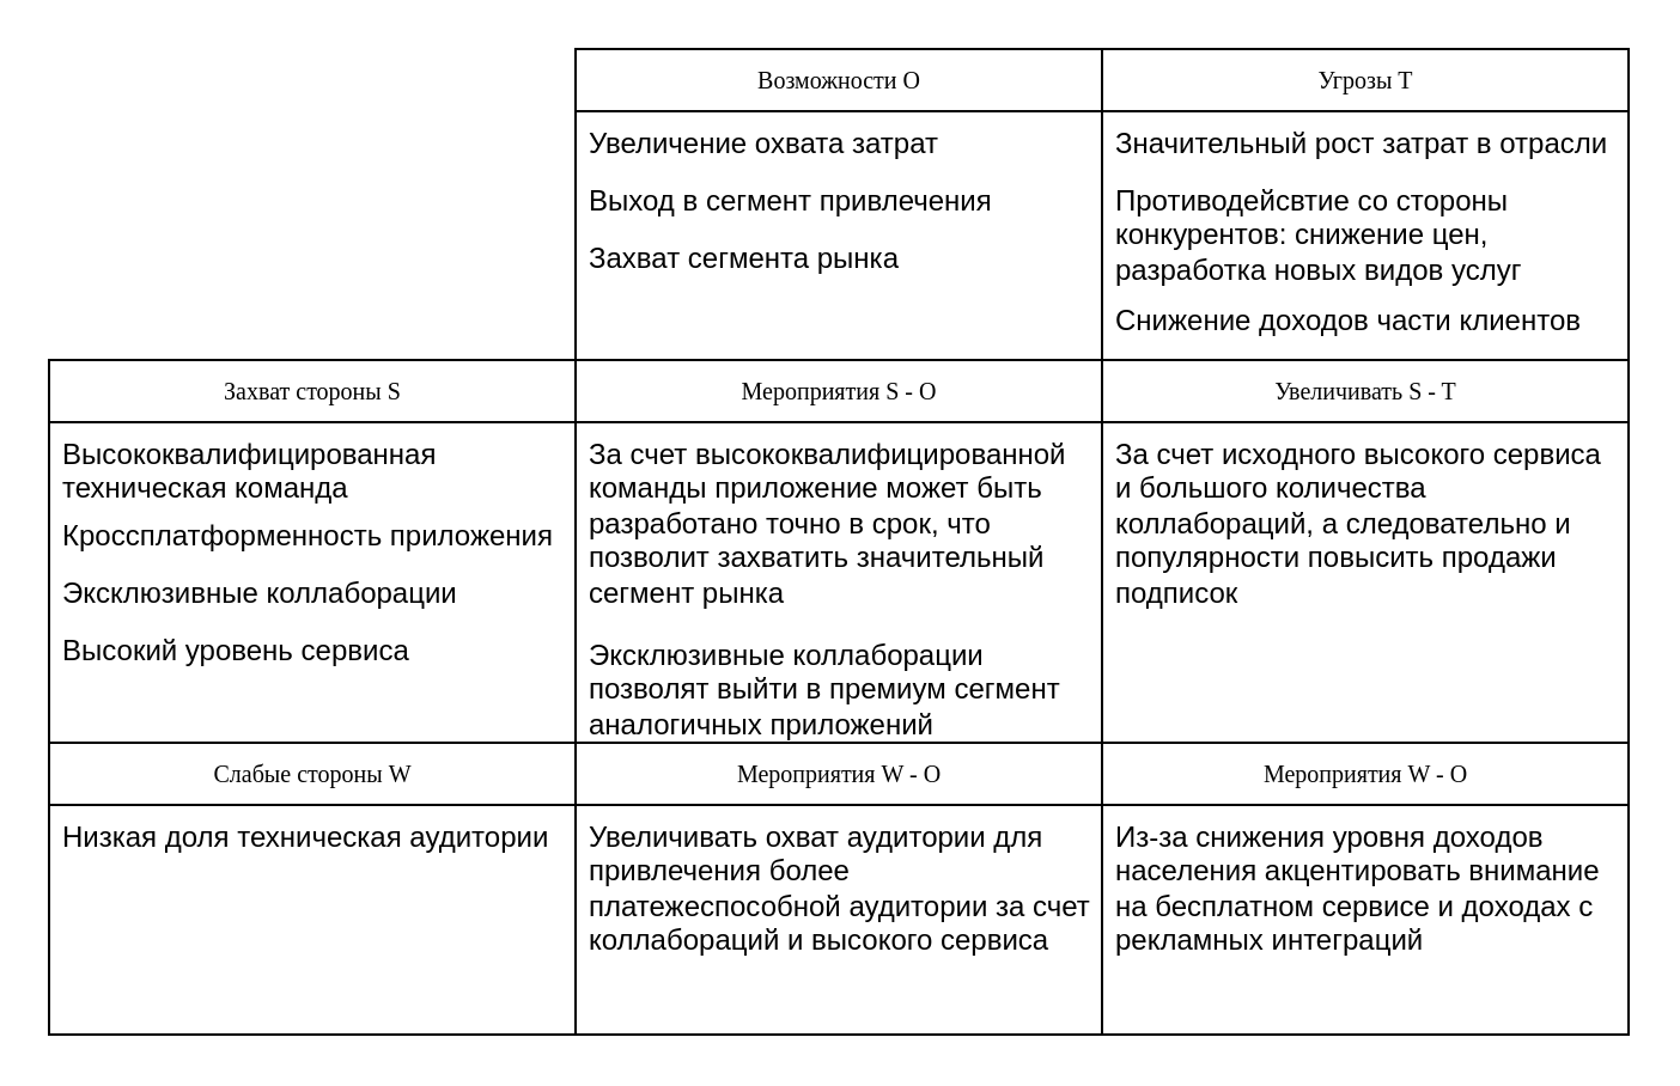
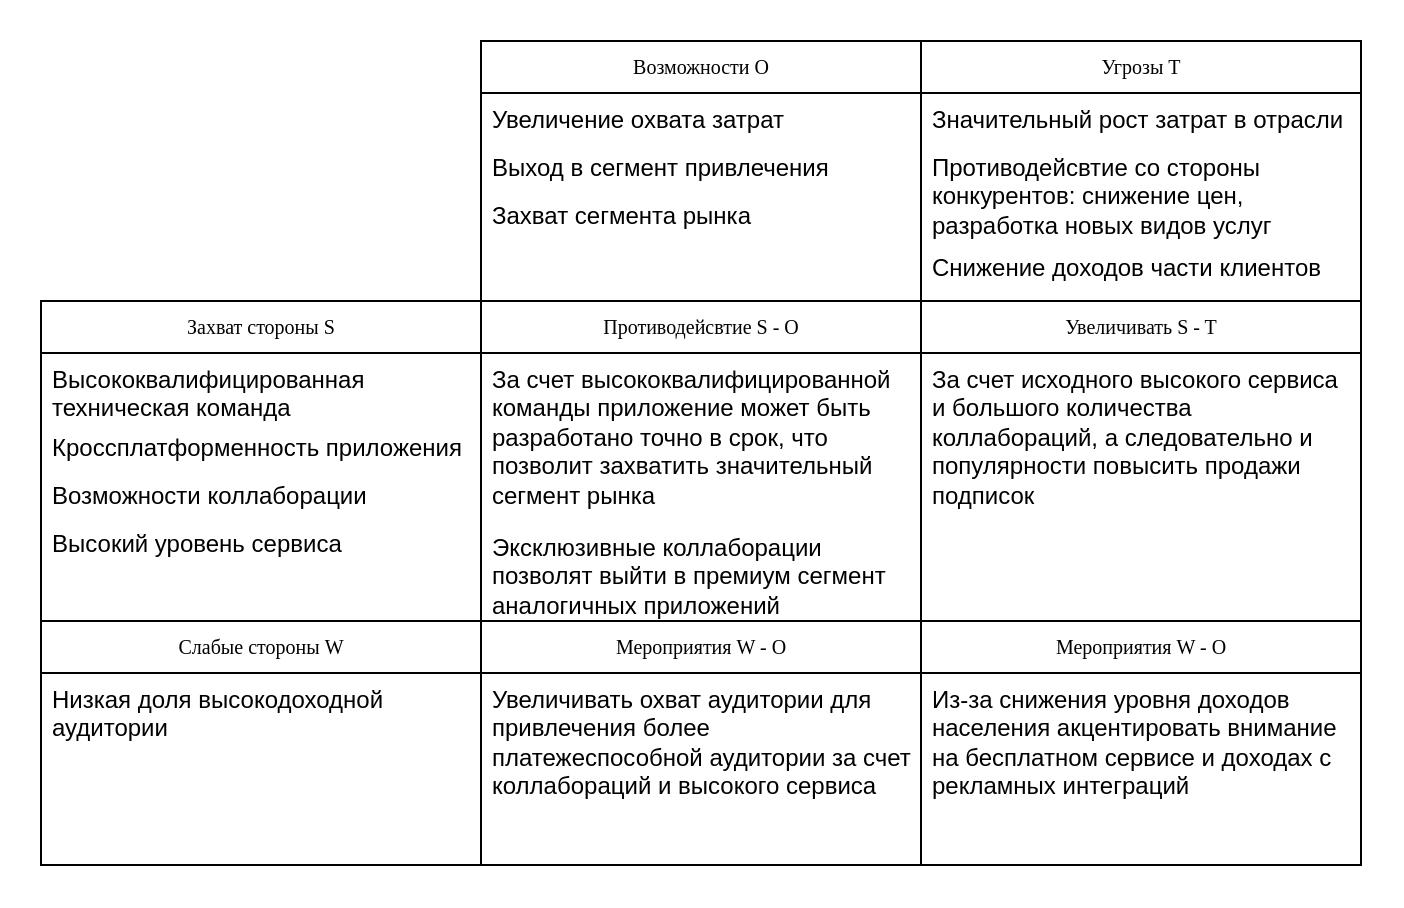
- <mxCell id="13" value="Мероприятия S - O" style="swimlane;html=1;fontStyle=0;childLayout=stackLayout;horizontal=1;startSize=26;fillColor=none;horizontalStack=0;resizeParent=1;resizeLast=0;collapsible=1;marginBottom=0;swimlaneFillColor=#ffffff;rounded=0;shadow=0;comic=0;labelBackgroundColor=none;strokeWidth=1;fontFamily=Verdana;fontSize=10;align=center;" vertex="1" parent="1"><mxGeometry x="240" y="150" width="220" height="160" as="geometry" /></mxCell>
+ <mxCell id="13" value="Противодейсвтие S - O" style="swimlane;html=1;fontStyle=0;childLayout=stackLayout;horizontal=1;startSize=26;fillColor=none;horizontalStack=0;resizeParent=1;resizeLast=0;collapsible=1;marginBottom=0;swimlaneFillColor=#ffffff;rounded=0;shadow=0;comic=0;labelBackgroundColor=none;strokeWidth=1;fontFamily=Verdana;fontSize=10;align=center;" vertex="1" parent="1"><mxGeometry x="240" y="150" width="220" height="160" as="geometry" /></mxCell>
- <mxCell id="5" value="Эксклюзивные коллаборации" style="text;html=1;strokeColor=none;fillColor=none;align=left;verticalAlign=top;spacingLeft=4;spacingRight=4;whiteSpace=wrap;overflow=hidden;rotatable=0;points=[[0,0.5],[1,0.5]];portConstraint=eastwest;" vertex="1" parent="2"><mxGeometry y="84" width="220" height="24" as="geometry" /></mxCell>
+ <mxCell id="5" value="Возможности коллаборации" style="text;html=1;strokeColor=none;fillColor=none;align=left;verticalAlign=top;spacingLeft=4;spacingRight=4;whiteSpace=wrap;overflow=hidden;rotatable=0;points=[[0,0.5],[1,0.5]];portConstraint=eastwest;" vertex="1" parent="2"><mxGeometry y="84" width="220" height="24" as="geometry" /></mxCell>
- <mxCell id="8" value="Низкая доля техническая аудитории" style="text;html=1;strokeColor=none;fillColor=none;align=left;verticalAlign=top;spacingLeft=4;spacingRight=4;whiteSpace=wrap;overflow=hidden;rotatable=0;points=[[0,0.5],[1,0.5]];portConstraint=eastwest;" vertex="1" parent="7"><mxGeometry y="26" width="220" height="34" as="geometry" /></mxCell>
+ <mxCell id="8" value="Низкая доля высокодоходной аудитории" style="text;html=1;strokeColor=none;fillColor=none;align=left;verticalAlign=top;spacingLeft=4;spacingRight=4;whiteSpace=wrap;overflow=hidden;rotatable=0;points=[[0,0.5],[1,0.5]];portConstraint=eastwest;" vertex="1" parent="7"><mxGeometry y="26" width="220" height="34" as="geometry" /></mxCell>
